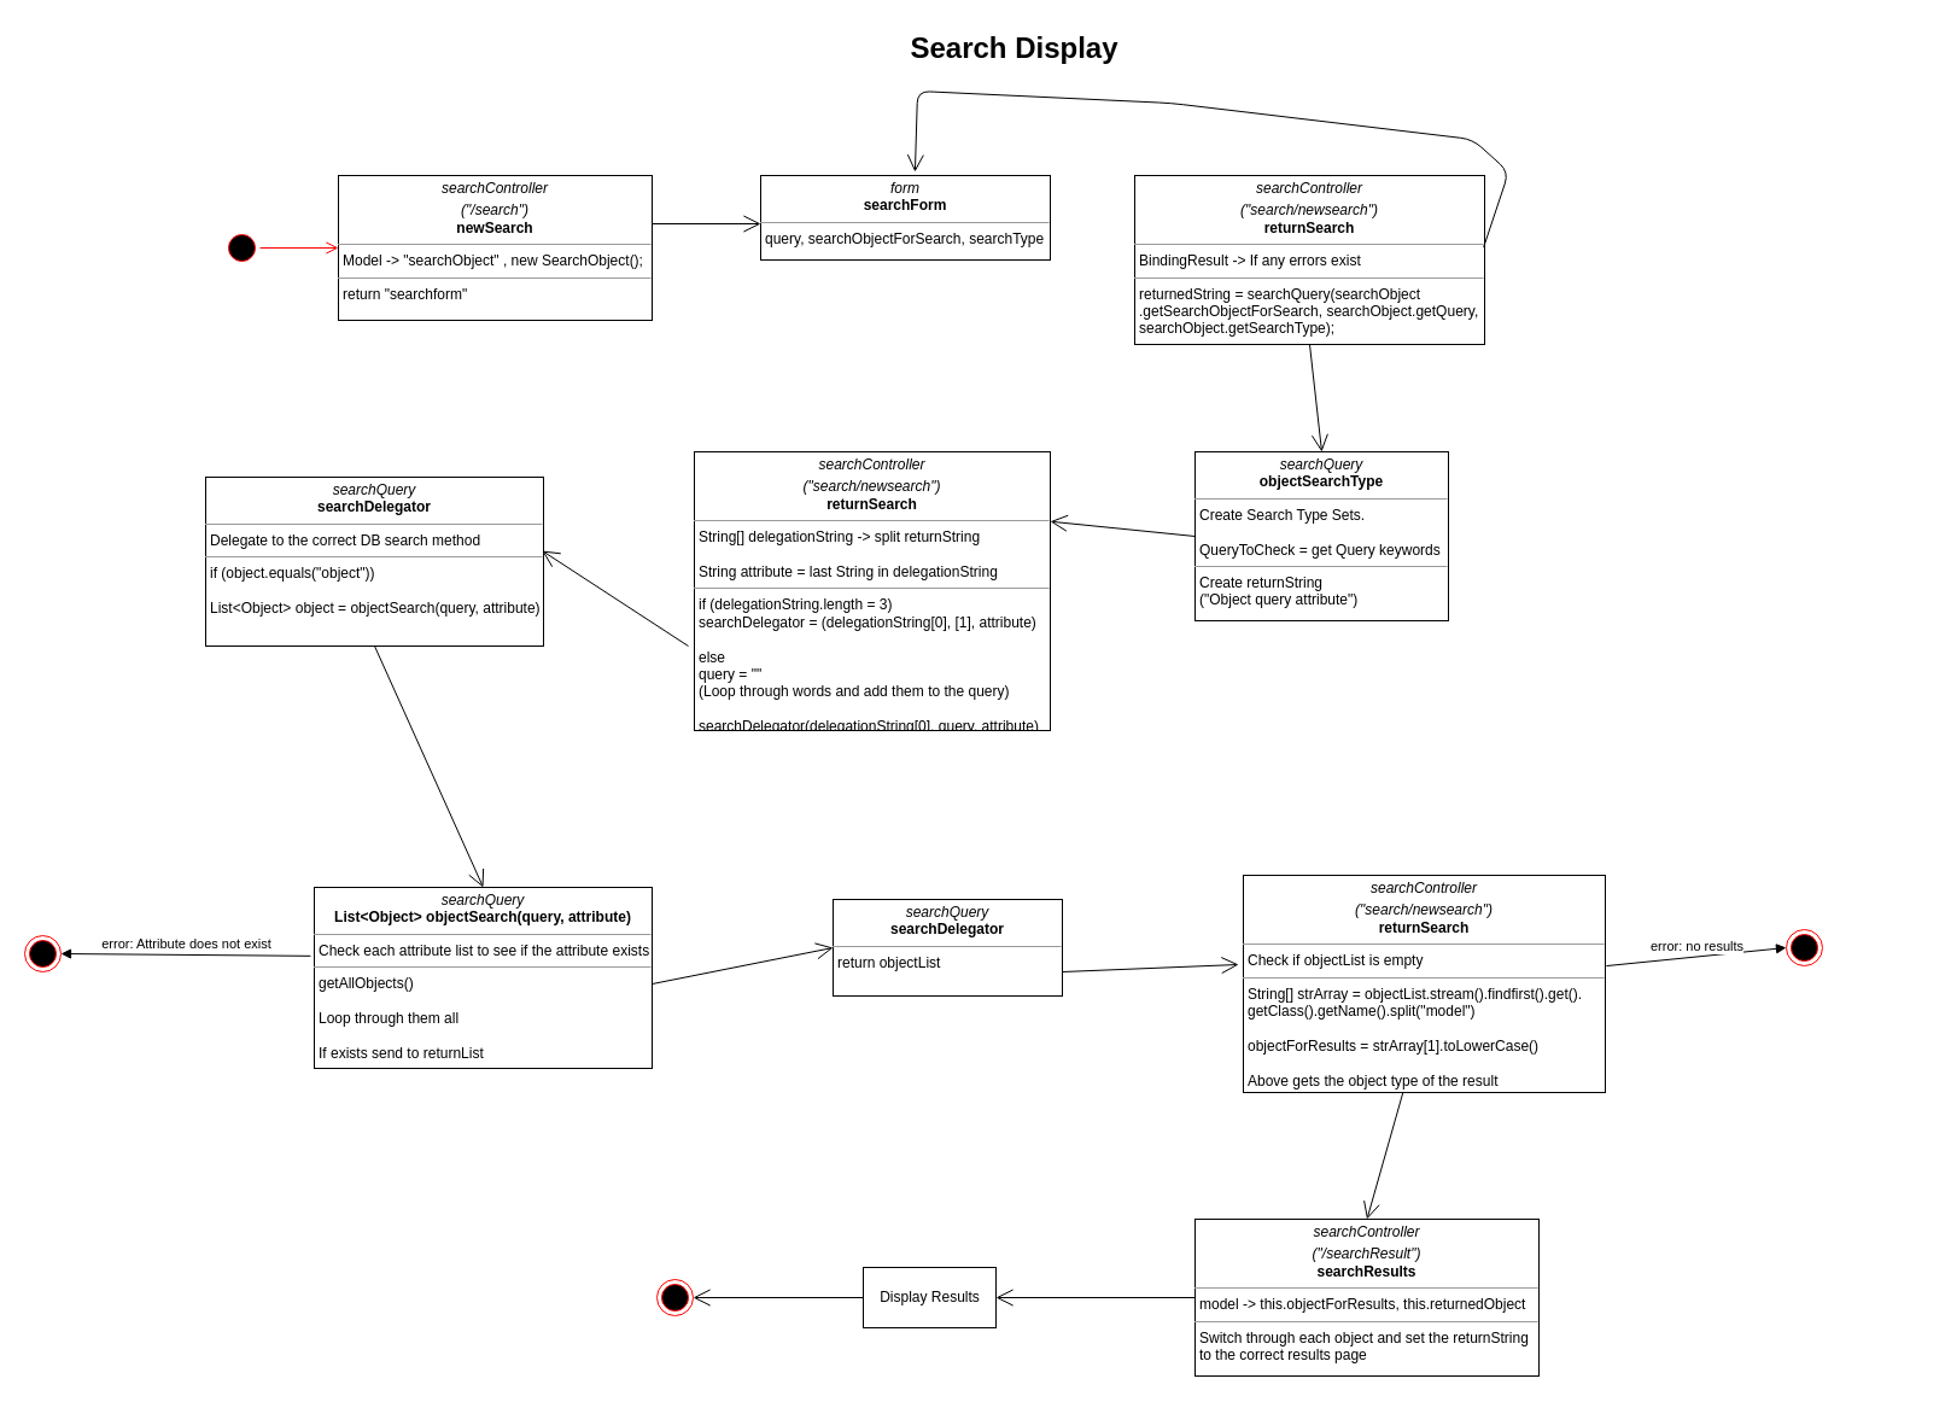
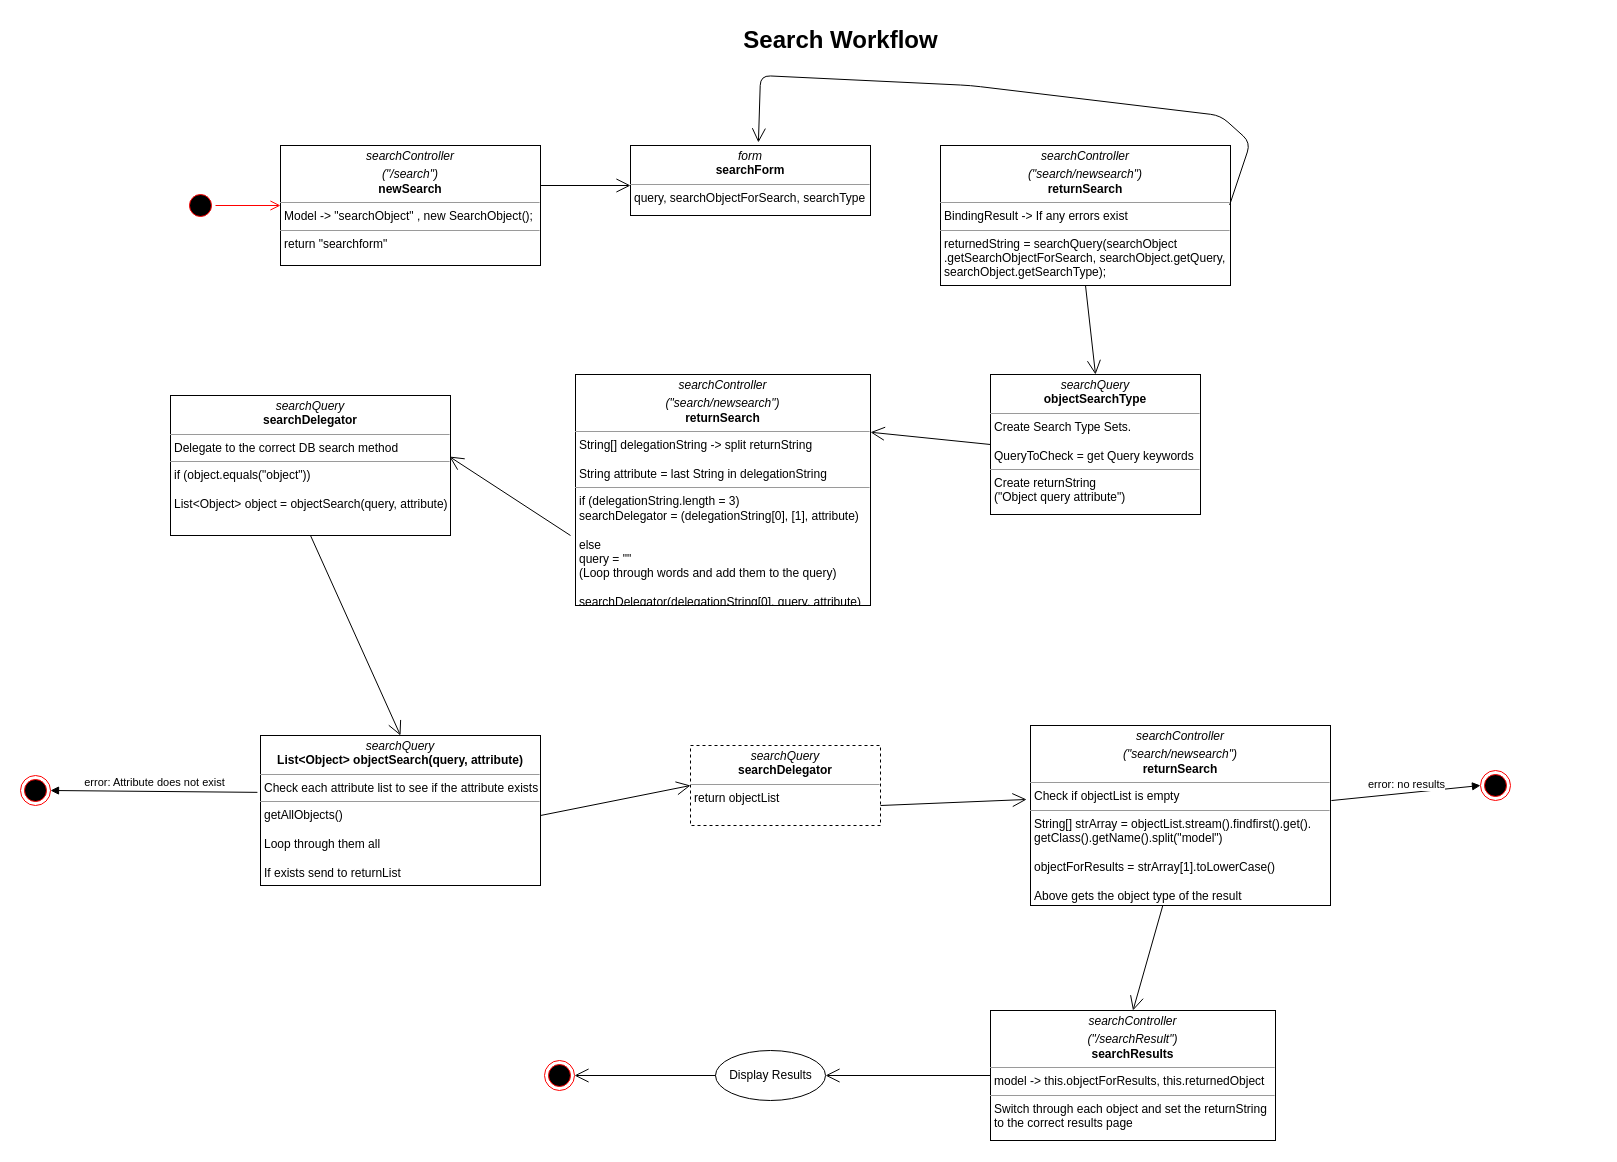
- <mxCell id="2" value="Search Display&lt;br&gt;" style="text;strokeColor=none;fillColor=none;html=1;fontSize=24;fontStyle=1;verticalAlign=middle;align=center;" parent="1" vertex="1"><mxGeometry x="85" y="20" width="1510" height="40" as="geometry" /></mxCell>
+ <mxCell id="2" value="Search Workflow&lt;br&gt;" style="text;strokeColor=none;fillColor=none;html=1;fontSize=24;fontStyle=1;verticalAlign=middle;align=center;" parent="1" vertex="1"><mxGeometry x="85" y="20" width="1510" height="40" as="geometry" /></mxCell>
- <mxCell id="20" value="&lt;p style=&quot;margin: 0px ; margin-top: 4px ; text-align: center&quot;&gt;&lt;i&gt;searchQuery&lt;/i&gt;&lt;br&gt;&lt;b&gt;searchDelegator&lt;/b&gt;&lt;/p&gt;&lt;hr size=&quot;1&quot;&gt;&lt;p style=&quot;margin: 0px ; margin-left: 4px&quot;&gt;return objectList&lt;/p&gt;" style="verticalAlign=top;align=left;overflow=fill;fontSize=12;fontFamily=Helvetica;html=1;" vertex="1" parent="1"><mxGeometry x="690" y="745" width="190" height="80" as="geometry" /></mxCell>
+ <mxCell id="20" value="&lt;p style=&quot;margin: 0px ; margin-top: 4px ; text-align: center&quot;&gt;&lt;i&gt;searchQuery&lt;/i&gt;&lt;br&gt;&lt;b&gt;searchDelegator&lt;/b&gt;&lt;/p&gt;&lt;hr size=&quot;1&quot;&gt;&lt;p style=&quot;margin: 0px ; margin-left: 4px&quot;&gt;return objectList&lt;/p&gt;" style="verticalAlign=top;align=left;overflow=fill;fontSize=12;fontFamily=Helvetica;html=1;dashed=1;" vertex="1" parent="1"><mxGeometry x="690" y="745" width="190" height="80" as="geometry" /></mxCell>
- <mxCell id="28" value="Display Results" style="html=1;" vertex="1" parent="1"><mxGeometry x="715" y="1050" width="110" height="50" as="geometry" /></mxCell>
+ <mxCell id="28" value="Display Results" style="ellipse;html=1;" vertex="1" parent="1"><mxGeometry x="715" y="1050" width="110" height="50" as="geometry" /></mxCell>
